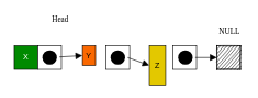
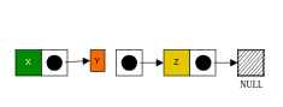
- <mxCell id="15" value="&lt;font face=&quot;Comic Sans MS&quot;&gt;Head&lt;/font&gt;" style="text;html=1;align=center;verticalAlign=middle;resizable=0;points=[];autosize=1;strokeColor=none;fillColor=none;" parent="1" vertex="1"><mxGeometry x="70" y="20" width="39" height="19" as="geometry" /></mxCell>
- <mxCell id="16" value="&lt;font face=&quot;Comic Sans MS&quot;&gt;NULL&lt;/font&gt;" style="text;html=1;align=center;verticalAlign=middle;resizable=0;points=[];autosize=1;strokeColor=none;fillColor=none;" parent="1" vertex="1"><mxGeometry x="326.5" y="38" width="42" height="19" as="geometry" /></mxCell>
+ <mxCell id="16" value="&lt;font face=&quot;Comic Sans MS&quot;&gt;NULL&lt;/font&gt;" style="text;html=1;align=center;verticalAlign=middle;resizable=0;points=[];autosize=1;strokeColor=none;fillColor=none;" parent="1" vertex="1"><mxGeometry x="326.5" y="108" width="42" height="19" as="geometry" /></mxCell>
- <mxCell id="6" value="Z" style="whiteSpace=wrap;html=1;aspect=fixed;fillColor=#e3c800;fontColor=#000000;strokeColor=#000000;" parent="1" vertex="1"><mxGeometry x="226" y="69" width="25" height="60" as="geometry" /></mxCell>
+ <mxCell id="6" value="Z" style="whiteSpace=wrap;html=1;aspect=fixed;fillColor=#e3c800;fontColor=#000000;strokeColor=#000000;" parent="1" vertex="1"><mxGeometry x="226" y="69" width="36" height="36" as="geometry" /></mxCell>
